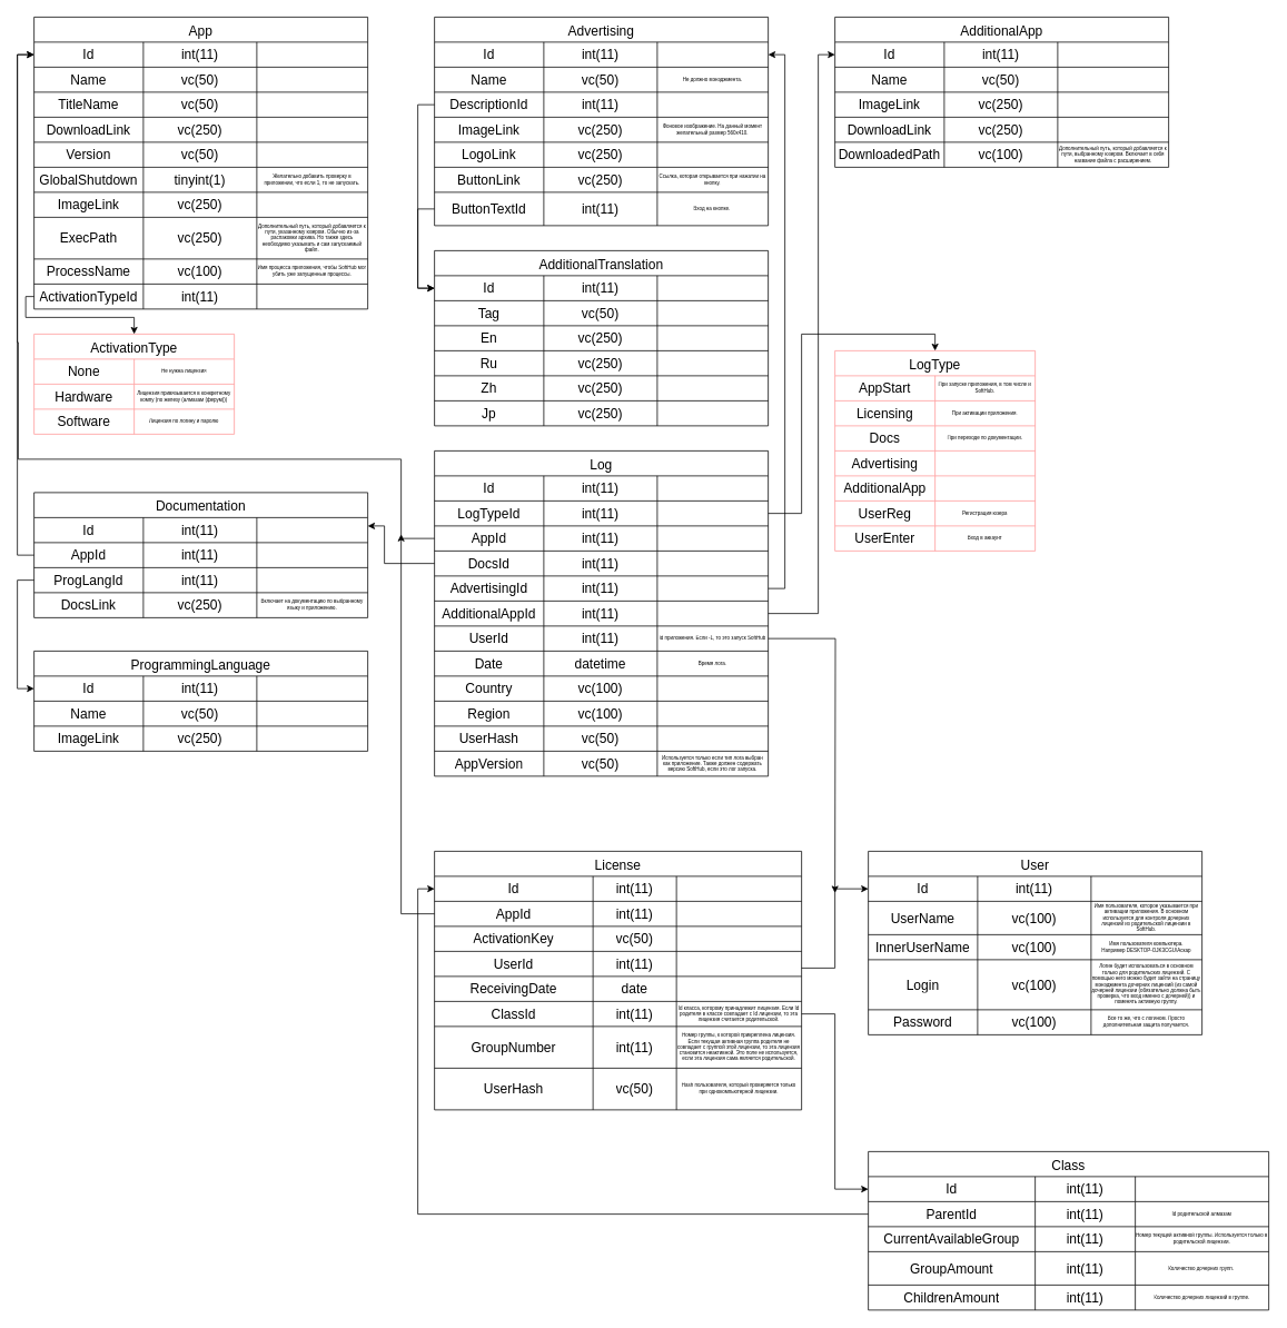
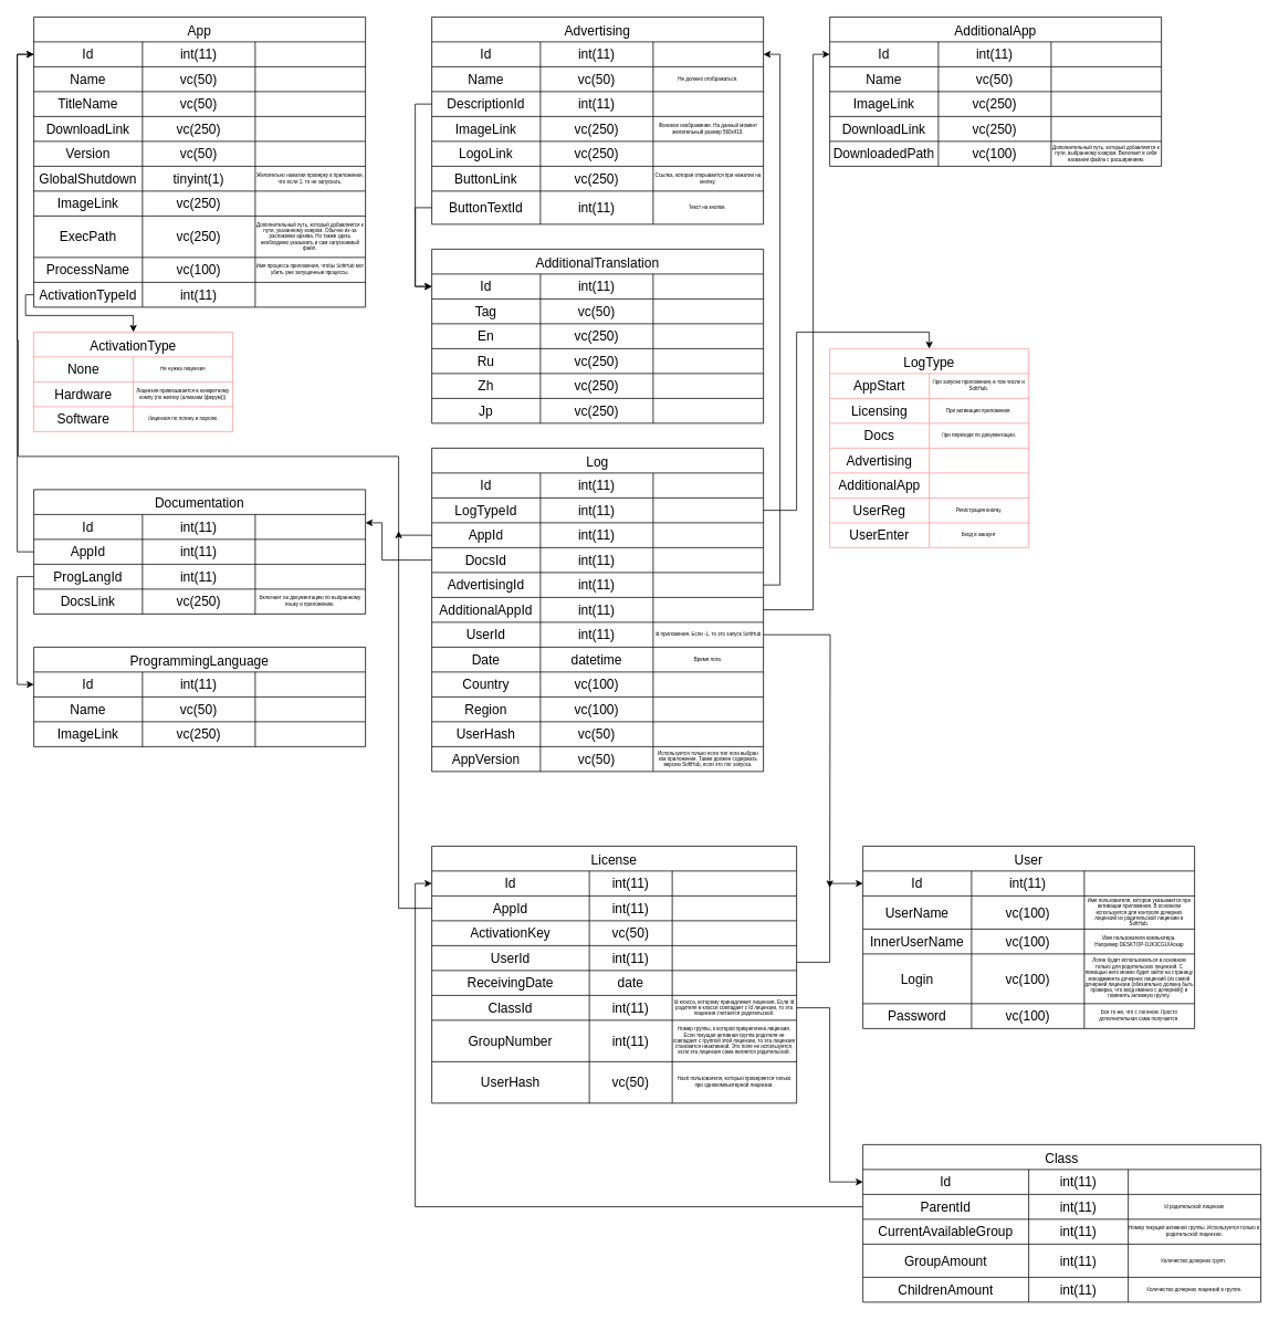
- <mxCell id="51" value="Не должно мэнэджмента." style="shape=partialRectangle;html=1;whiteSpace=wrap;connectable=0;strokeColor=inherit;overflow=hidden;fillColor=none;top=0;left=0;bottom=0;right=0;pointerEvents=1;fontSize=6;" parent="48" vertex="1"><mxGeometry x="267" width="133" height="30" as="geometry"><mxRectangle width="133" height="30" as="alternateBounds" /></mxGeometry></mxCell>
+ <mxCell id="51" value="Не должно отображаться." style="shape=partialRectangle;html=1;whiteSpace=wrap;connectable=0;strokeColor=inherit;overflow=hidden;fillColor=none;top=0;left=0;bottom=0;right=0;pointerEvents=1;fontSize=6;" parent="48" vertex="1"><mxGeometry x="267" width="133" height="30" as="geometry"><mxRectangle width="133" height="30" as="alternateBounds" /></mxGeometry></mxCell>
- <mxCell id="26" value="Желательно добавить проверку в приложении, что если 1, то не запускать." style="shape=partialRectangle;whiteSpace=wrap;connectable=0;strokeColor=inherit;overflow=hidden;fillColor=none;top=0;left=0;bottom=0;right=0;pointerEvents=1;fontSize=6;verticalAlign=middle;html=1;" parent="23" vertex="1"><mxGeometry x="267" width="133" height="30" as="geometry"><mxRectangle width="133" height="30" as="alternateBounds" /></mxGeometry></mxCell>
+ <mxCell id="26" value="Желательно нажатии проверку в приложении, что если 1, то не запускать." style="shape=partialRectangle;whiteSpace=wrap;connectable=0;strokeColor=inherit;overflow=hidden;fillColor=none;top=0;left=0;bottom=0;right=0;pointerEvents=1;fontSize=6;verticalAlign=middle;html=1;" parent="23" vertex="1"><mxGeometry x="267" width="133" height="30" as="geometry"><mxRectangle width="133" height="30" as="alternateBounds" /></mxGeometry></mxCell>
- <mxCell id="71" value="Вход на кнопке.&amp;nbsp;" style="shape=partialRectangle;html=1;whiteSpace=wrap;connectable=0;strokeColor=inherit;overflow=hidden;fillColor=none;top=0;left=0;bottom=0;right=0;pointerEvents=1;fontSize=6;" parent="68" vertex="1"><mxGeometry x="267" width="133" height="40" as="geometry"><mxRectangle width="133" height="40" as="alternateBounds" /></mxGeometry></mxCell>
+ <mxCell id="71" value="Текст на кнопке.&amp;nbsp;" style="shape=partialRectangle;html=1;whiteSpace=wrap;connectable=0;strokeColor=inherit;overflow=hidden;fillColor=none;top=0;left=0;bottom=0;right=0;pointerEvents=1;fontSize=6;" parent="68" vertex="1"><mxGeometry x="267" width="133" height="40" as="geometry"><mxRectangle width="133" height="40" as="alternateBounds" /></mxGeometry></mxCell>
- <mxCell id="315" value="Регистрация юзера" style="shape=partialRectangle;html=1;whiteSpace=wrap;connectable=0;strokeColor=inherit;overflow=hidden;fillColor=none;top=0;left=0;bottom=0;right=0;pointerEvents=1;fontSize=6;" parent="313" vertex="1"><mxGeometry x="120" width="120" height="30" as="geometry"><mxRectangle width="120" height="30" as="alternateBounds" /></mxGeometry></mxCell>
+ <mxCell id="315" value="Регистрация кнопку" style="shape=partialRectangle;html=1;whiteSpace=wrap;connectable=0;strokeColor=inherit;overflow=hidden;fillColor=none;top=0;left=0;bottom=0;right=0;pointerEvents=1;fontSize=6;" parent="313" vertex="1"><mxGeometry x="120" width="120" height="30" as="geometry"><mxRectangle width="120" height="30" as="alternateBounds" /></mxGeometry></mxCell>
- <mxCell id="261" value="Все то же, что с логином. Просто дополнительная защита получается." style="shape=partialRectangle;html=1;whiteSpace=wrap;connectable=0;strokeColor=inherit;overflow=hidden;fillColor=none;top=0;left=0;bottom=0;right=0;pointerEvents=1;fontSize=6;" parent="258" vertex="1"><mxGeometry x="267" width="133" height="30" as="geometry"><mxRectangle width="133" height="30" as="alternateBounds" /></mxGeometry></mxCell>
+ <mxCell id="261" value="Все то же, что с логином. Просто дополнительная сама получается." style="shape=partialRectangle;html=1;whiteSpace=wrap;connectable=0;strokeColor=inherit;overflow=hidden;fillColor=none;top=0;left=0;bottom=0;right=0;pointerEvents=1;fontSize=6;" parent="258" vertex="1"><mxGeometry x="267" width="133" height="30" as="geometry"><mxRectangle width="133" height="30" as="alternateBounds" /></mxGeometry></mxCell>
- <mxCell id="271" value="Id родительской алмазам" style="shape=partialRectangle;html=1;whiteSpace=wrap;connectable=0;strokeColor=inherit;overflow=hidden;fillColor=none;top=0;left=0;bottom=0;right=0;pointerEvents=1;fontSize=6;" parent="268" vertex="1"><mxGeometry x="320" width="160" height="30" as="geometry"><mxRectangle width="160" height="30" as="alternateBounds" /></mxGeometry></mxCell>
+ <mxCell id="271" value="Id родительской лицензии" style="shape=partialRectangle;html=1;whiteSpace=wrap;connectable=0;strokeColor=inherit;overflow=hidden;fillColor=none;top=0;left=0;bottom=0;right=0;pointerEvents=1;fontSize=6;" parent="268" vertex="1"><mxGeometry x="320" width="160" height="30" as="geometry"><mxRectangle width="160" height="30" as="alternateBounds" /></mxGeometry></mxCell>
